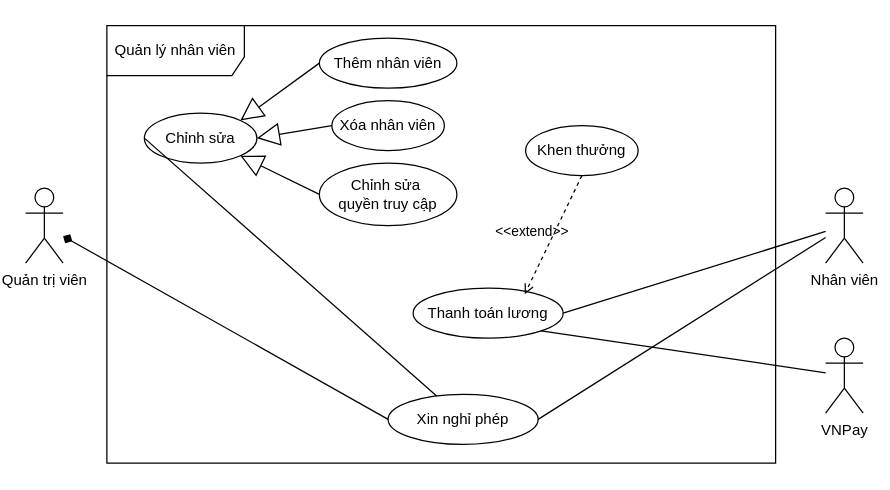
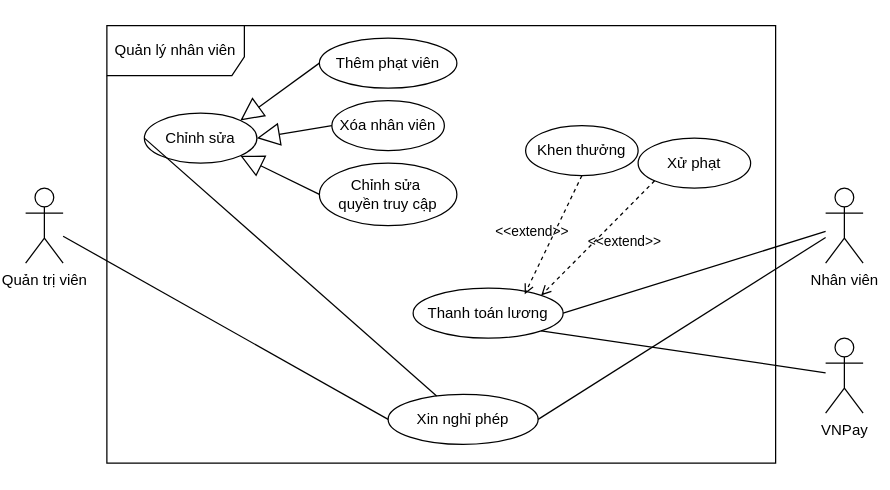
- <mxCell id="4" value="Thêm&amp;nbsp;&lt;span style=&quot;background-color: transparent; color: light-dark(rgb(0, 0, 0), rgb(255, 255, 255));&quot;&gt;nhân viên&lt;/span&gt;" style="ellipse;whiteSpace=wrap;html=1;" parent="2" vertex="1"><mxGeometry x="170" y="10" width="110" height="40" as="geometry" /></mxCell>
+ <mxCell id="4" value="Thêm&amp;nbsp;&lt;span style=&quot;background-color: transparent; color: light-dark(rgb(0, 0, 0), rgb(255, 255, 255));&quot;&gt;phạt viên&lt;/span&gt;" style="ellipse;whiteSpace=wrap;html=1;" parent="2" vertex="1"><mxGeometry x="170" y="10" width="110" height="40" as="geometry" /></mxCell>
+ <mxCell id="13" value="Xử phạt" style="ellipse;whiteSpace=wrap;html=1;" parent="2" vertex="1"><mxGeometry x="425" y="90" width="90" height="40" as="geometry" /></mxCell>
+ <mxCell id="15" value="&amp;lt;&amp;lt;extend&amp;gt;&amp;gt;" style="html=1;verticalAlign=bottom;labelBackgroundColor=none;endArrow=open;endFill=0;dashed=1;rounded=0;exitX=0;exitY=1;exitDx=0;exitDy=0;entryX=1;entryY=0;entryDx=0;entryDy=0;" parent="2" source="13" target="10" edge="1"><mxGeometry x="-0.096" y="24" width="160" relative="1" as="geometry"><mxPoint x="390" y="130" as="sourcePoint" /><mxPoint x="355" y="210" as="targetPoint" /><mxPoint as="offset" /></mxGeometry></mxCell>
- <mxCell id="19" value="" style="endArrow=diamond;html=1;rounded=0;exitX=0;exitY=0.5;exitDx=0;exitDy=0;" parent="1" source="11" target="16" edge="1"><mxGeometry width="50" height="50" relative="1" as="geometry"><mxPoint x="710" y="188" as="sourcePoint" /><mxPoint x="425" y="345" as="targetPoint" /></mxGeometry></mxCell>
+ <mxCell id="19" value="" style="endArrow=none;html=1;rounded=0;exitX=0;exitY=0.5;exitDx=0;exitDy=0;" parent="1" source="11" target="16" edge="1"><mxGeometry width="50" height="50" relative="1" as="geometry"><mxPoint x="710" y="188" as="sourcePoint" /><mxPoint x="425" y="345" as="targetPoint" /></mxGeometry></mxCell>
